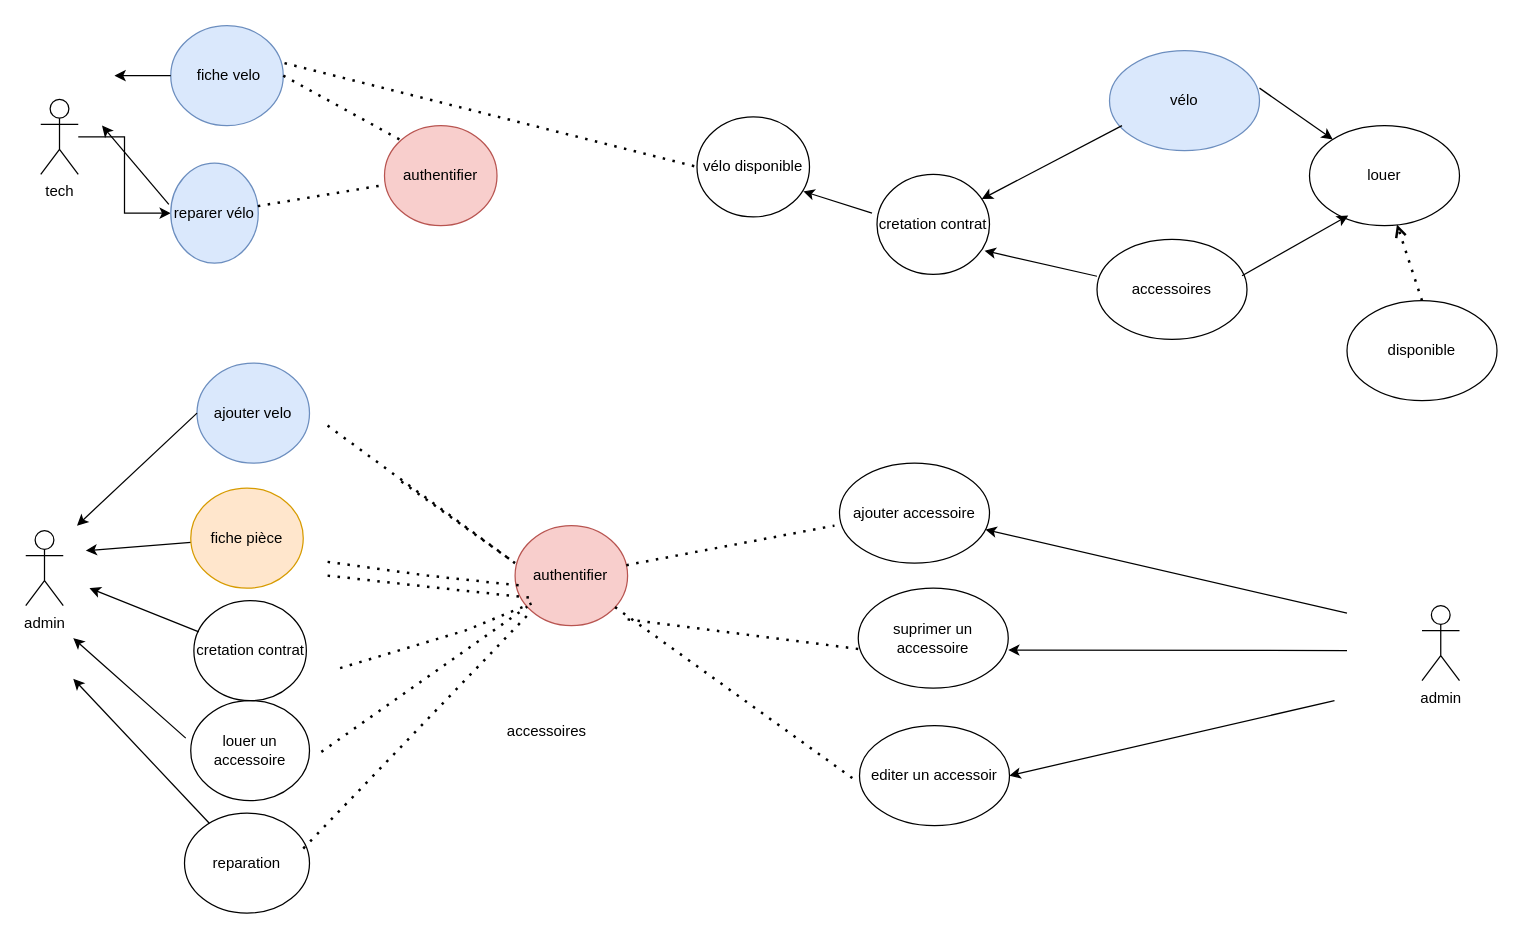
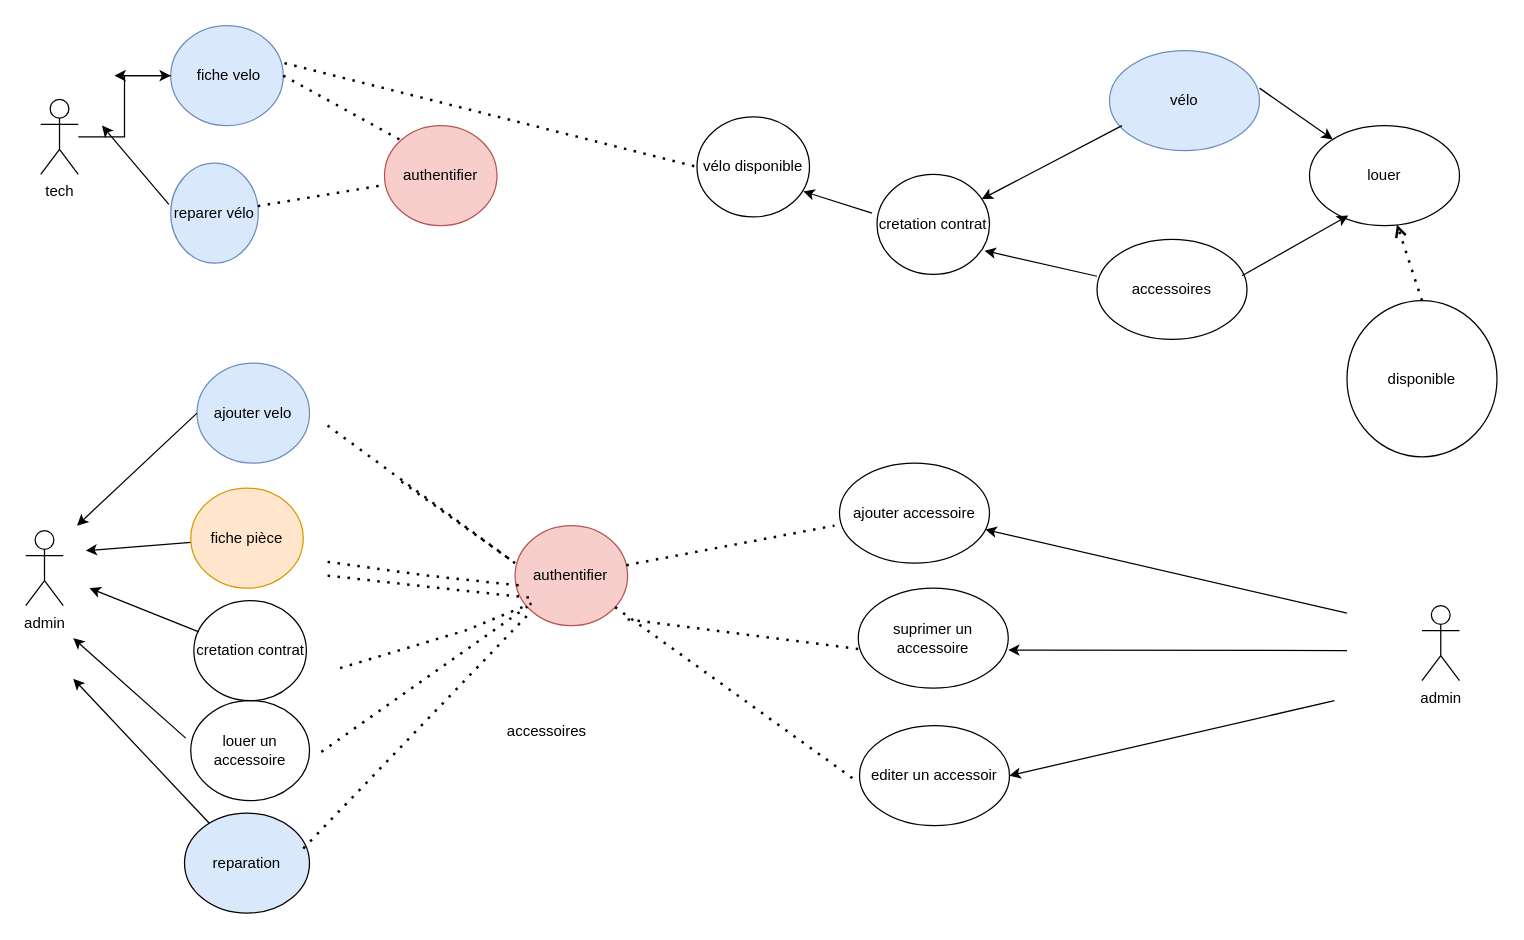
- <mxCell id="2" value="" style="edgeStyle=orthogonalEdgeStyle;rounded=0;orthogonalLoop=1;jettySize=auto;html=1;" edge="1" parent="1" source="3" target="19"><mxGeometry relative="1" as="geometry" /></mxCell>
+ <mxCell id="2" value="" style="edgeStyle=orthogonalEdgeStyle;rounded=0;orthogonalLoop=1;jettySize=auto;html=1;" edge="1" parent="1" source="3" target="12"><mxGeometry relative="1" as="geometry" /></mxCell>
- <mxCell id="8" value="disponible " style="ellipse;whiteSpace=wrap;html=1;" vertex="1" parent="1"><mxGeometry x="1077" y="240" width="120" height="80" as="geometry" /></mxCell>
+ <mxCell id="8" value="disponible " style="ellipse;whiteSpace=wrap;html=1;" vertex="1" parent="1"><mxGeometry x="1077" y="240" width="120" height="125" as="geometry" /></mxCell>
- <mxCell id="16" value="reparation" style="ellipse;whiteSpace=wrap;html=1;" vertex="1" parent="1"><mxGeometry x="147" y="650" width="100" height="80" as="geometry" /></mxCell>
+ <mxCell id="16" value="reparation" style="ellipse;whiteSpace=wrap;html=1;fillColor=#dae8fc;" vertex="1" parent="1"><mxGeometry x="147" y="650" width="100" height="80" as="geometry" /></mxCell>
